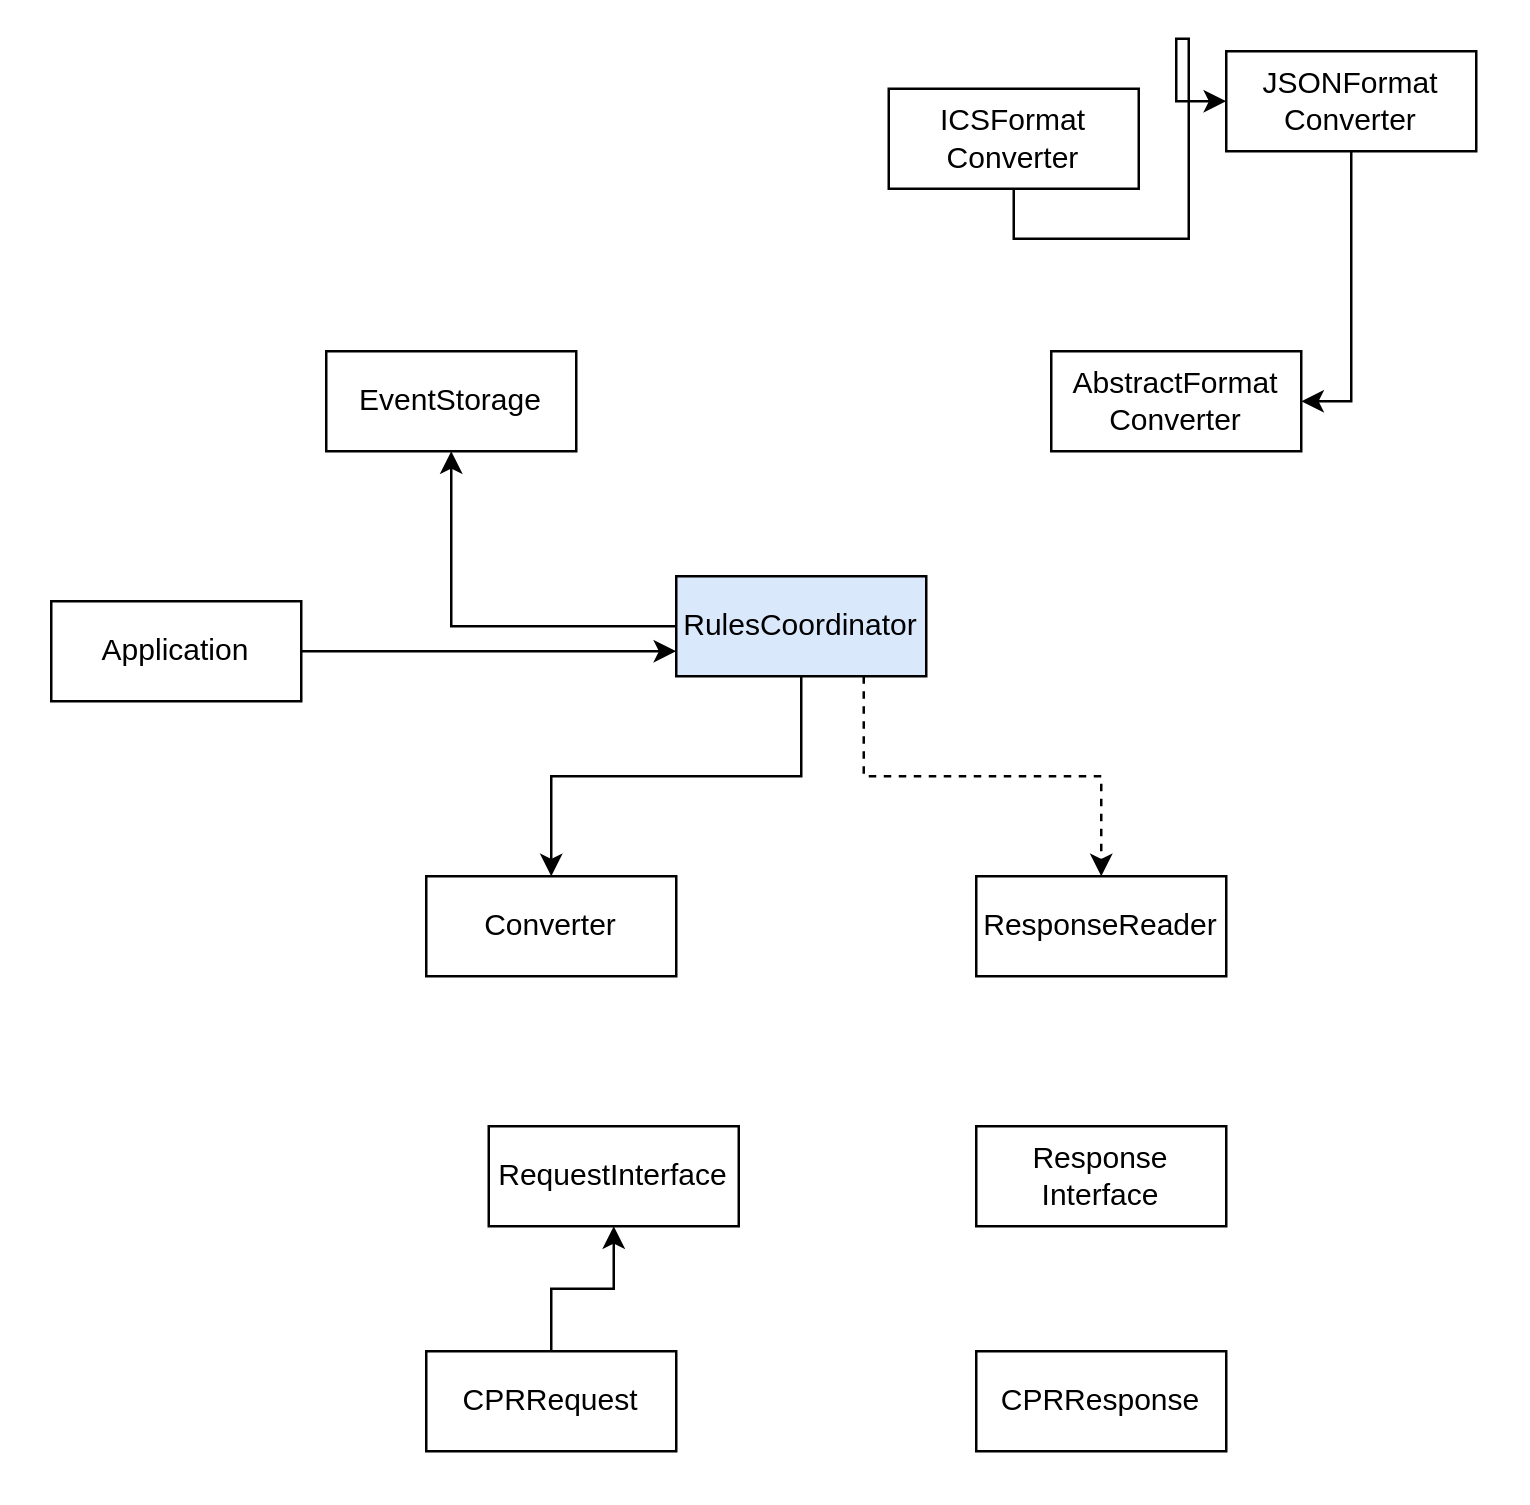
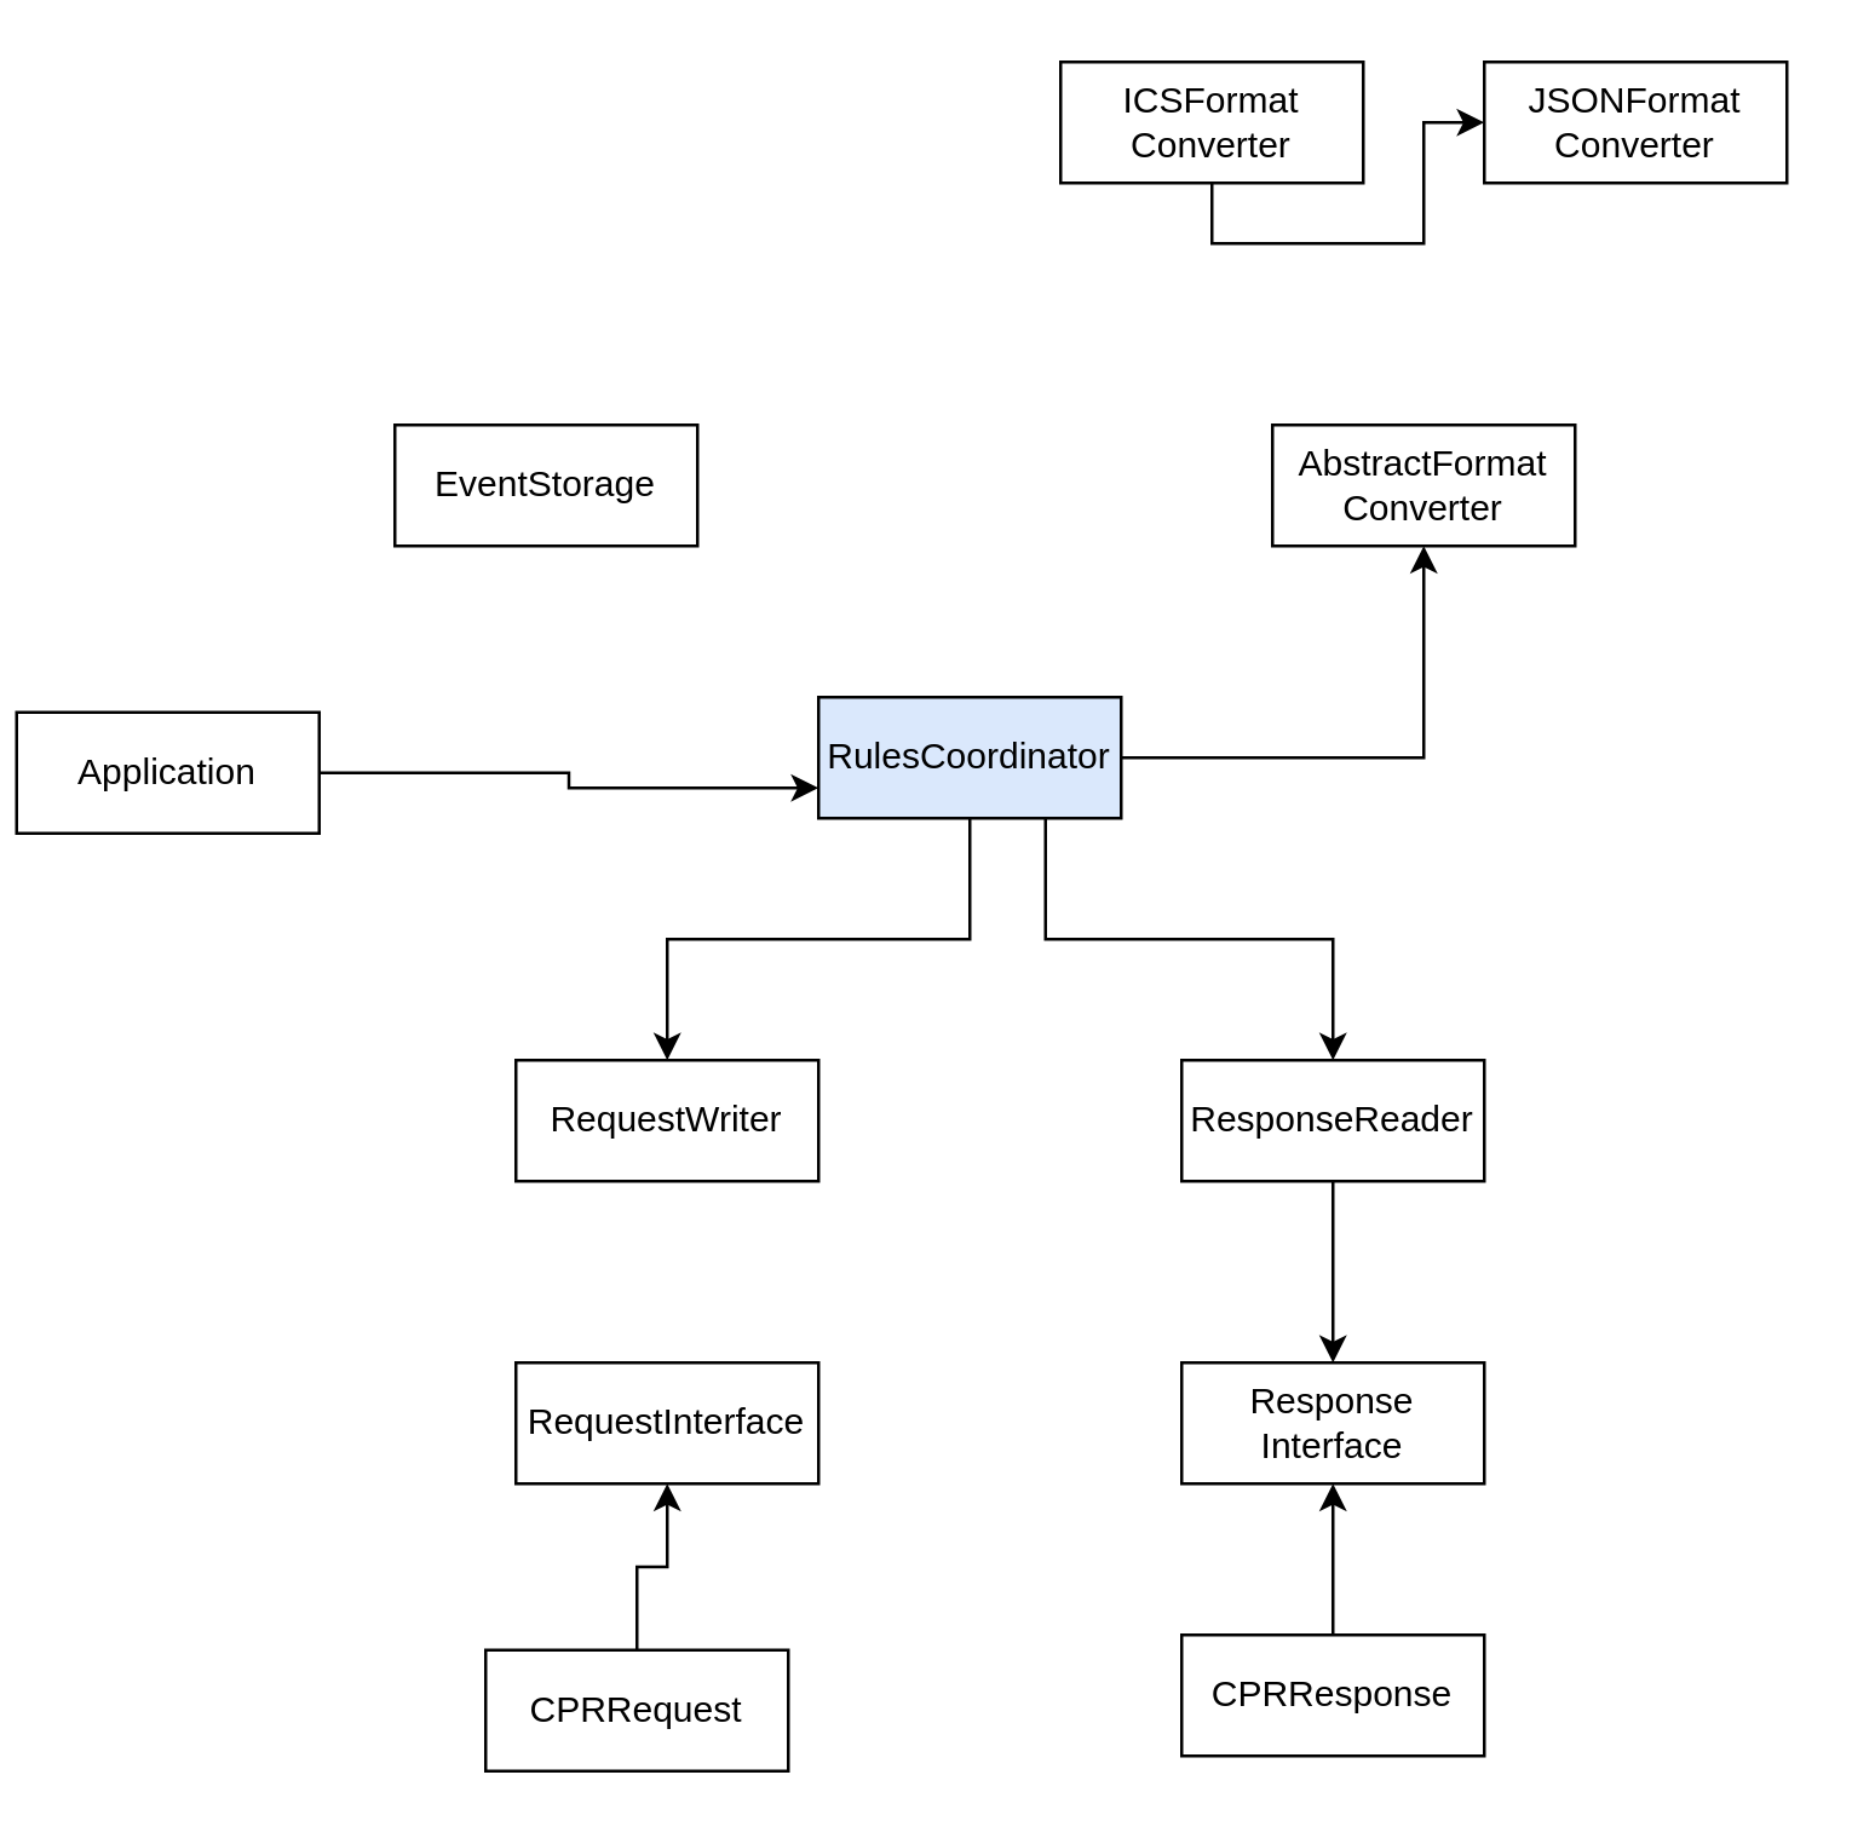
- <mxCell id="10" value="ICSFormat&lt;br&gt;Converter" style="whiteSpace=wrap;html=1;align=center;" parent="1" vertex="1"><mxGeometry x="355" y="35" width="100" height="40" as="geometry" /></mxCell>
+ <mxCell id="10" value="ICSFormat&lt;br&gt;Converter" style="whiteSpace=wrap;html=1;align=center;" parent="1" vertex="1"><mxGeometry x="350" y="20" width="100" height="40" as="geometry" /></mxCell>
- <mxCell id="11" style="edgeStyle=orthogonalEdgeStyle;rounded=0;orthogonalLoop=1;jettySize=auto;html=1;exitX=0.5;exitY=1;exitDx=0;exitDy=0;entryX=1;entryY=0.5;entryDx=0;entryDy=0;" parent="1" source="12" target="8" edge="1"><mxGeometry relative="1" as="geometry" /></mxCell>
- <mxCell id="2" style="edgeStyle=orthogonalEdgeStyle;rounded=0;orthogonalLoop=1;jettySize=auto;html=1;exitX=0;exitY=0.5;exitDx=0;exitDy=0;" parent="1" source="6" target="7" edge="1"><mxGeometry relative="1" as="geometry" /></mxCell>
+ <mxCell id="3" style="edgeStyle=orthogonalEdgeStyle;rounded=0;orthogonalLoop=1;jettySize=auto;html=1;exitX=1;exitY=0.5;exitDx=0;exitDy=0;entryX=0.5;entryY=1;entryDx=0;entryDy=0;" parent="1" source="6" target="8" edge="1"><mxGeometry relative="1" as="geometry" /></mxCell>
- <mxCell id="23" value="Application" style="whiteSpace=wrap;html=1;align=center;" parent="1" vertex="1"><mxGeometry x="20" y="240" width="100" height="40" as="geometry" /></mxCell>
+ <mxCell id="23" value="Application" style="whiteSpace=wrap;html=1;align=center;" parent="1" vertex="1"><mxGeometry x="5" y="235" width="100" height="40" as="geometry" /></mxCell>
- <mxCell id="5" style="edgeStyle=orthogonalEdgeStyle;rounded=0;orthogonalLoop=1;jettySize=auto;html=1;exitX=0.75;exitY=1;exitDx=0;exitDy=0;entryX=0.5;entryY=0;entryDx=0;entryDy=0;dashed=1;" parent="1" source="6" target="18" edge="1"><mxGeometry relative="1" as="geometry" /></mxCell>
+ <mxCell id="5" style="edgeStyle=orthogonalEdgeStyle;rounded=0;orthogonalLoop=1;jettySize=auto;html=1;exitX=0.75;exitY=1;exitDx=0;exitDy=0;entryX=0.5;entryY=0;entryDx=0;entryDy=0;" parent="1" source="6" target="18" edge="1"><mxGeometry relative="1" as="geometry" /></mxCell>
- <mxCell id="13" value="Converter" style="whiteSpace=wrap;html=1;align=center;" parent="1" vertex="1"><mxGeometry x="170" y="350" width="100" height="40" as="geometry" /></mxCell>
+ <mxCell id="13" value="RequestWriter" style="whiteSpace=wrap;html=1;align=center;" parent="1" vertex="1"><mxGeometry x="170" y="350" width="100" height="40" as="geometry" /></mxCell>
+ <mxCell id="17" style="edgeStyle=orthogonalEdgeStyle;rounded=0;orthogonalLoop=1;jettySize=auto;html=1;exitX=0.5;exitY=1;exitDx=0;exitDy=0;entryX=0.5;entryY=0;entryDx=0;entryDy=0;" parent="1" source="18" target="19" edge="1"><mxGeometry relative="1" as="geometry" /></mxCell>
- <mxCell id="14" value="RequestInterface" style="whiteSpace=wrap;html=1;align=center;" parent="1" vertex="1"><mxGeometry x="195" y="450" width="100" height="40" as="geometry" /></mxCell>
+ <mxCell id="14" value="RequestInterface" style="whiteSpace=wrap;html=1;align=center;" parent="1" vertex="1"><mxGeometry x="170" y="450" width="100" height="40" as="geometry" /></mxCell>
+ <mxCell id="20" style="edgeStyle=orthogonalEdgeStyle;rounded=0;orthogonalLoop=1;jettySize=auto;html=1;exitX=0.5;exitY=0;exitDx=0;exitDy=0;entryX=0.5;entryY=1;entryDx=0;entryDy=0;" parent="1" source="21" target="19" edge="1"><mxGeometry relative="1" as="geometry" /></mxCell>
- <mxCell id="16" value="CPRRequest" style="whiteSpace=wrap;html=1;align=center;" parent="1" vertex="1"><mxGeometry x="170" y="540" width="100" height="40" as="geometry" /></mxCell>
+ <mxCell id="16" value="CPRRequest" style="whiteSpace=wrap;html=1;align=center;" parent="1" vertex="1"><mxGeometry x="160" y="545" width="100" height="40" as="geometry" /></mxCell>
